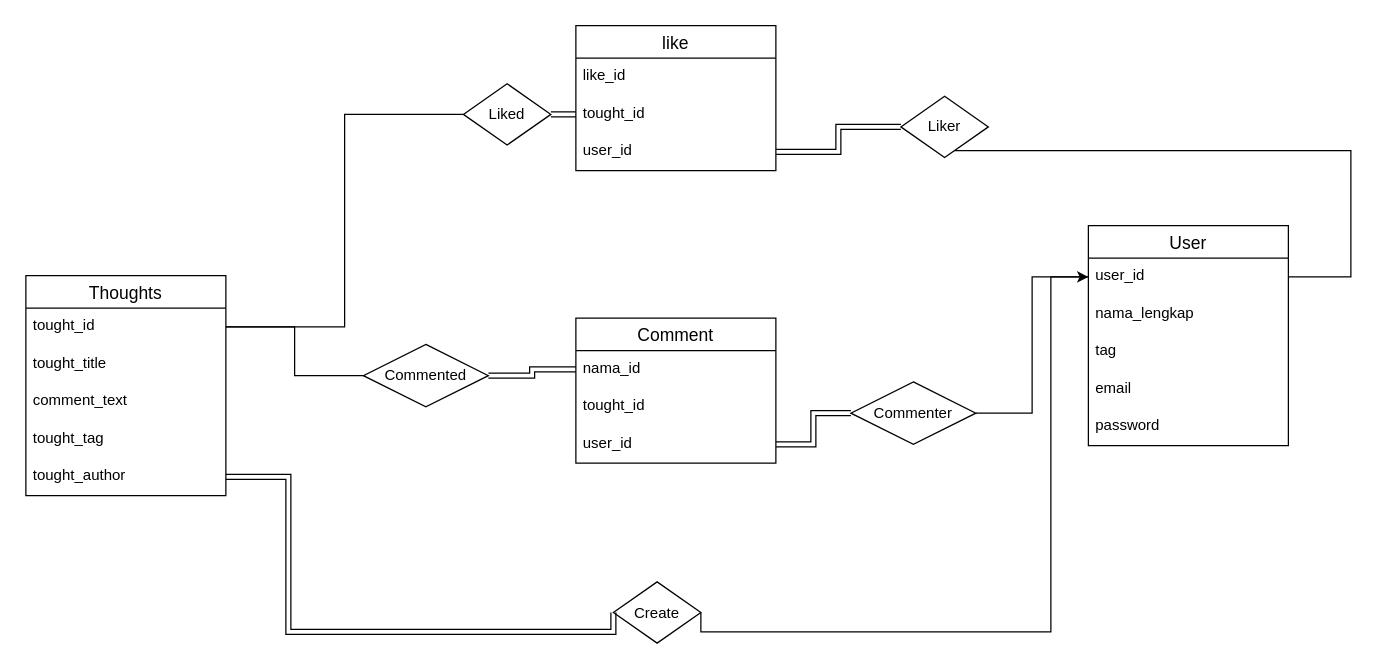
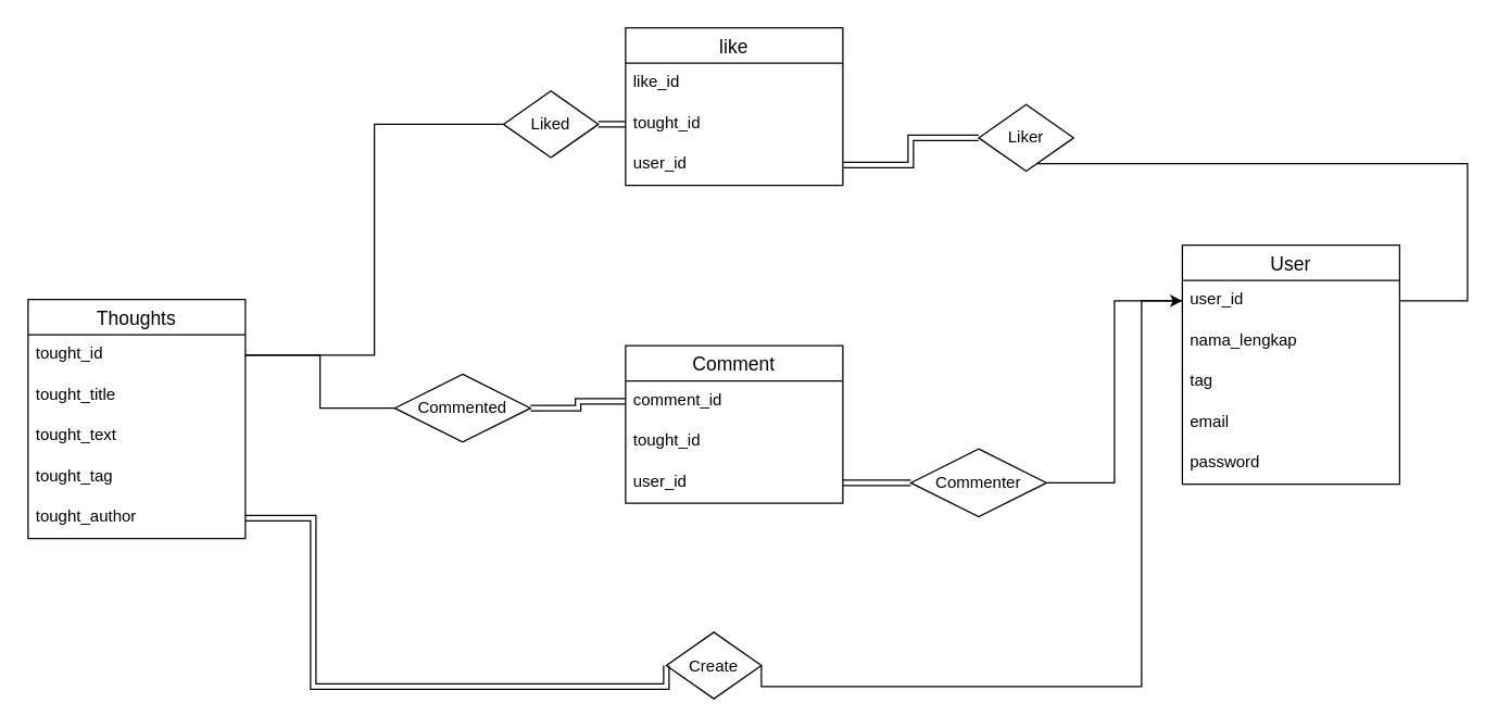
- <mxCell id="15" value="nama_id" style="text;strokeColor=none;fillColor=none;spacingLeft=4;spacingRight=4;overflow=hidden;rotatable=0;points=[[0,0.5],[1,0.5]];portConstraint=eastwest;fontSize=12;" parent="14" vertex="1"><mxGeometry y="26" width="160" height="30" as="geometry" /></mxCell>
+ <mxCell id="15" value="comment_id" style="text;strokeColor=none;fillColor=none;spacingLeft=4;spacingRight=4;overflow=hidden;rotatable=0;points=[[0,0.5],[1,0.5]];portConstraint=eastwest;fontSize=12;" parent="14" vertex="1"><mxGeometry y="26" width="160" height="30" as="geometry" /></mxCell>
- <mxCell id="11" value="comment_text" style="text;strokeColor=none;fillColor=none;spacingLeft=4;spacingRight=4;overflow=hidden;rotatable=0;points=[[0,0.5],[1,0.5]];portConstraint=eastwest;fontSize=12;" parent="8" vertex="1"><mxGeometry y="86" width="160" height="30" as="geometry" /></mxCell>
+ <mxCell id="11" value="tought_text" style="text;strokeColor=none;fillColor=none;spacingLeft=4;spacingRight=4;overflow=hidden;rotatable=0;points=[[0,0.5],[1,0.5]];portConstraint=eastwest;fontSize=12;" parent="8" vertex="1"><mxGeometry y="86" width="160" height="30" as="geometry" /></mxCell>
- <mxCell id="36" value="Commenter" style="shape=rhombus;perimeter=rhombusPerimeter;whiteSpace=wrap;html=1;align=center;" parent="1" vertex="1"><mxGeometry x="680" y="305" width="100" height="50" as="geometry" /></mxCell>
+ <mxCell id="36" value="Commenter" style="shape=rhombus;perimeter=rhombusPerimeter;whiteSpace=wrap;html=1;align=center;" parent="1" vertex="1"><mxGeometry x="670" y="330" width="100" height="50" as="geometry" /></mxCell>
